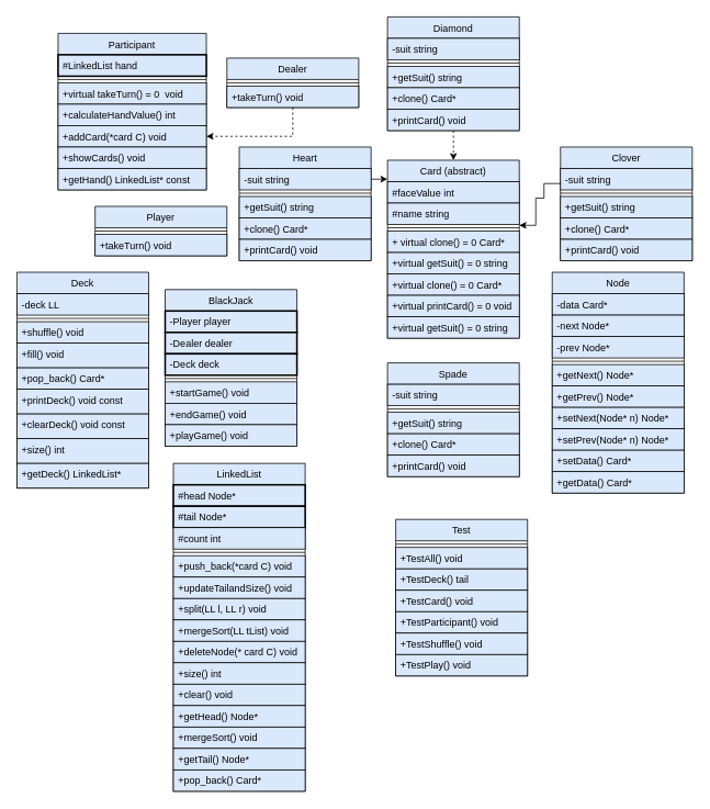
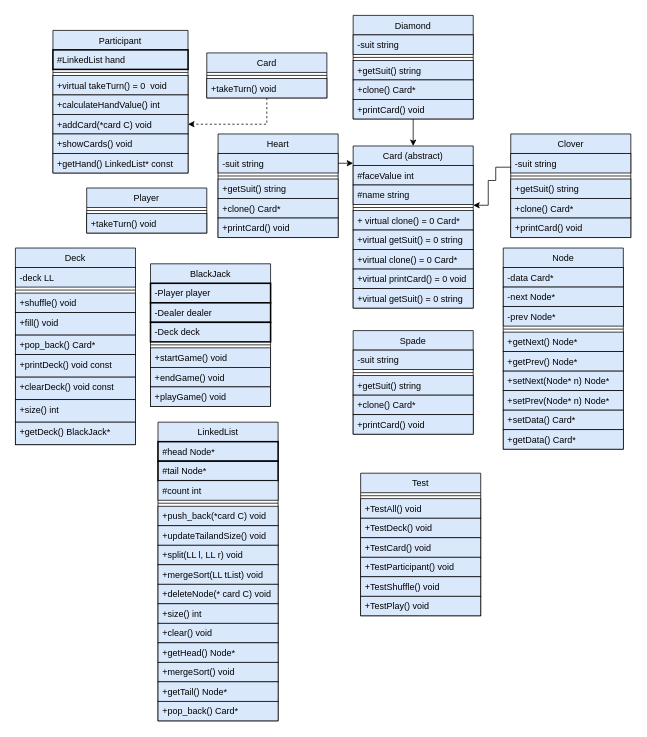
- <mxCell id="60" value="Dealer" style="swimlane;fontStyle=0;align=center;verticalAlign=top;childLayout=stackLayout;horizontal=1;startSize=26;horizontalStack=0;resizeParent=1;resizeLast=0;collapsible=1;marginBottom=0;rounded=0;shadow=0;strokeWidth=1;fillColor=#dae8fc;strokeColor=#000000;" parent="1" vertex="1"><mxGeometry x="275" y="70" width="160" height="60" as="geometry"><mxRectangle x="130" y="380" width="160" height="26" as="alternateBounds" /></mxGeometry></mxCell>
+ <mxCell id="60" value="Card" style="swimlane;fontStyle=0;align=center;verticalAlign=top;childLayout=stackLayout;horizontal=1;startSize=26;horizontalStack=0;resizeParent=1;resizeLast=0;collapsible=1;marginBottom=0;rounded=0;shadow=0;strokeWidth=1;fillColor=#dae8fc;strokeColor=#000000;" parent="1" vertex="1"><mxGeometry x="275" y="70" width="160" height="60" as="geometry"><mxRectangle x="130" y="380" width="160" height="26" as="alternateBounds" /></mxGeometry></mxCell>
- <mxCell id="30" style="edgeStyle=orthogonalEdgeStyle;rounded=0;orthogonalLoop=1;jettySize=auto;html=1;exitX=0.5;exitY=1;exitDx=0;exitDy=0;entryX=0.5;entryY=0;entryDx=0;entryDy=0;fillColor=#dae8fc;strokeColor=#000000;dashed=1;" parent="1" source="31" target="2" edge="1"><mxGeometry relative="1" as="geometry" /></mxCell>
+ <mxCell id="30" style="edgeStyle=orthogonalEdgeStyle;rounded=0;orthogonalLoop=1;jettySize=auto;html=1;exitX=0.5;exitY=1;exitDx=0;exitDy=0;entryX=0.5;entryY=0;entryDx=0;entryDy=0;fillColor=#dae8fc;strokeColor=#000000;" parent="1" source="31" target="2" edge="1"><mxGeometry relative="1" as="geometry" /></mxCell>
- <mxCell id="97" value="+getDeck() LinkedList*" style="text;align=left;verticalAlign=top;spacingLeft=4;spacingRight=4;overflow=hidden;rotatable=0;points=[[0,0.5],[1,0.5]];portConstraint=eastwest;fillColor=#dae8fc;strokeColor=#000000;" parent="88" vertex="1"><mxGeometry y="232" width="160" height="30" as="geometry" /></mxCell>
+ <mxCell id="97" value="+getDeck() BlackJack*" style="text;align=left;verticalAlign=top;spacingLeft=4;spacingRight=4;overflow=hidden;rotatable=0;points=[[0,0.5],[1,0.5]];portConstraint=eastwest;fillColor=#dae8fc;strokeColor=#000000;" parent="88" vertex="1"><mxGeometry y="232" width="160" height="30" as="geometry" /></mxCell>
- <mxCell id="101" value="+TestDeck() tail" style="text;align=left;verticalAlign=top;spacingLeft=4;spacingRight=4;overflow=hidden;rotatable=0;points=[[0,0.5],[1,0.5]];portConstraint=eastwest;fillColor=#dae8fc;strokeColor=#000000;" parent="98" vertex="1"><mxGeometry y="60" width="160" height="26" as="geometry" /></mxCell>
+ <mxCell id="101" value="+TestDeck() void" style="text;align=left;verticalAlign=top;spacingLeft=4;spacingRight=4;overflow=hidden;rotatable=0;points=[[0,0.5],[1,0.5]];portConstraint=eastwest;fillColor=#dae8fc;strokeColor=#000000;" parent="98" vertex="1"><mxGeometry y="60" width="160" height="26" as="geometry" /></mxCell>
